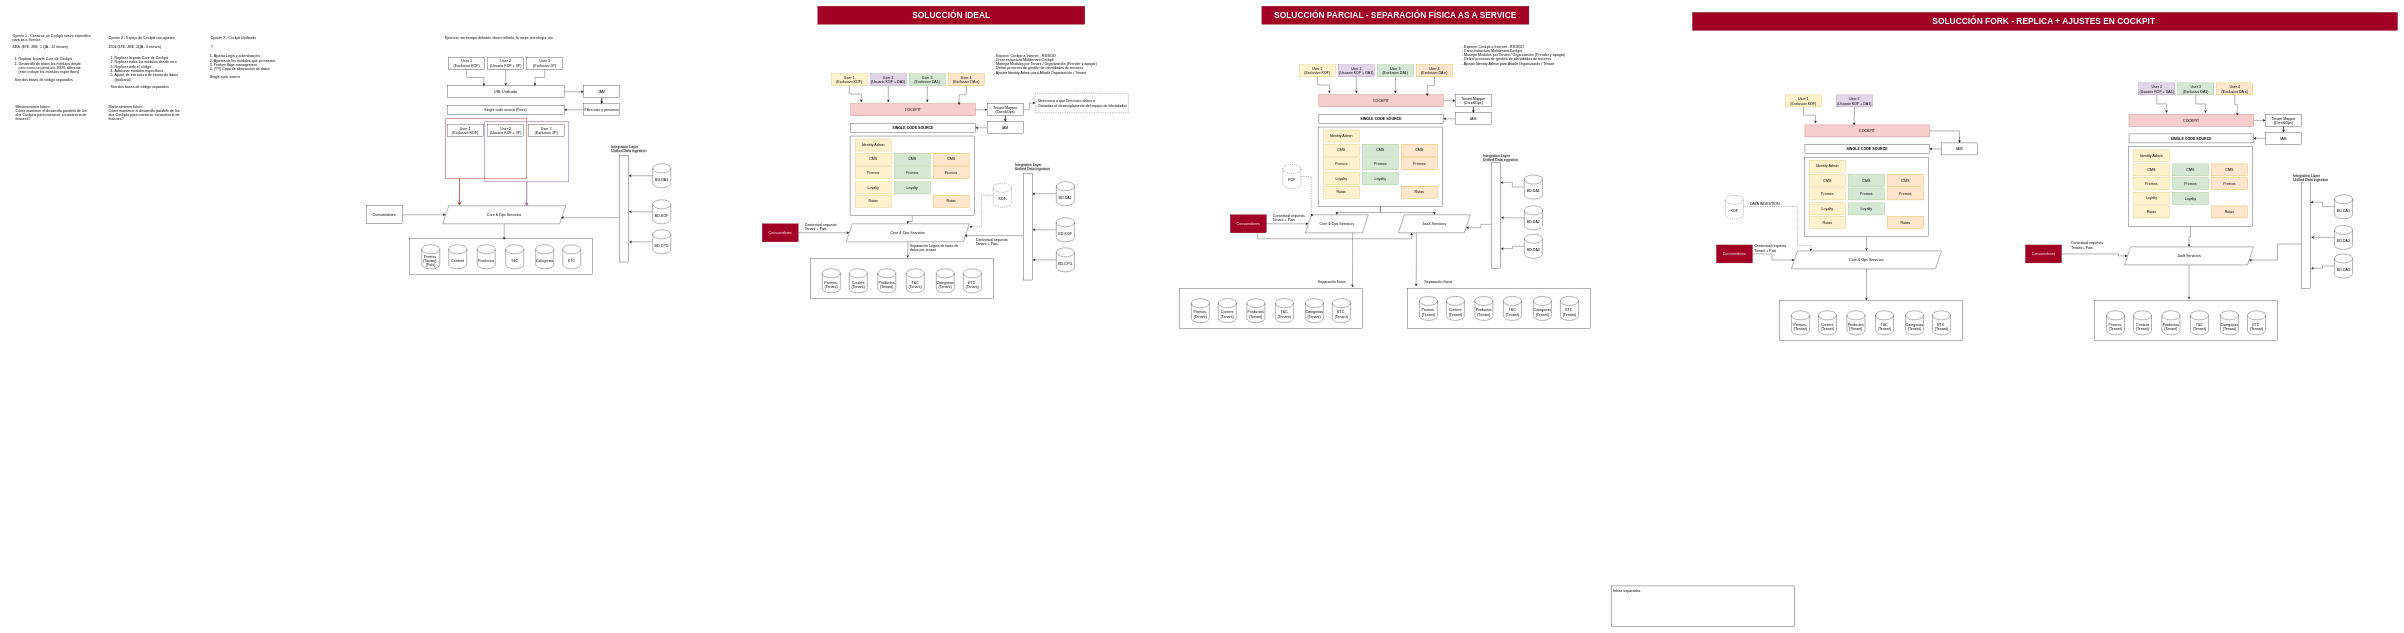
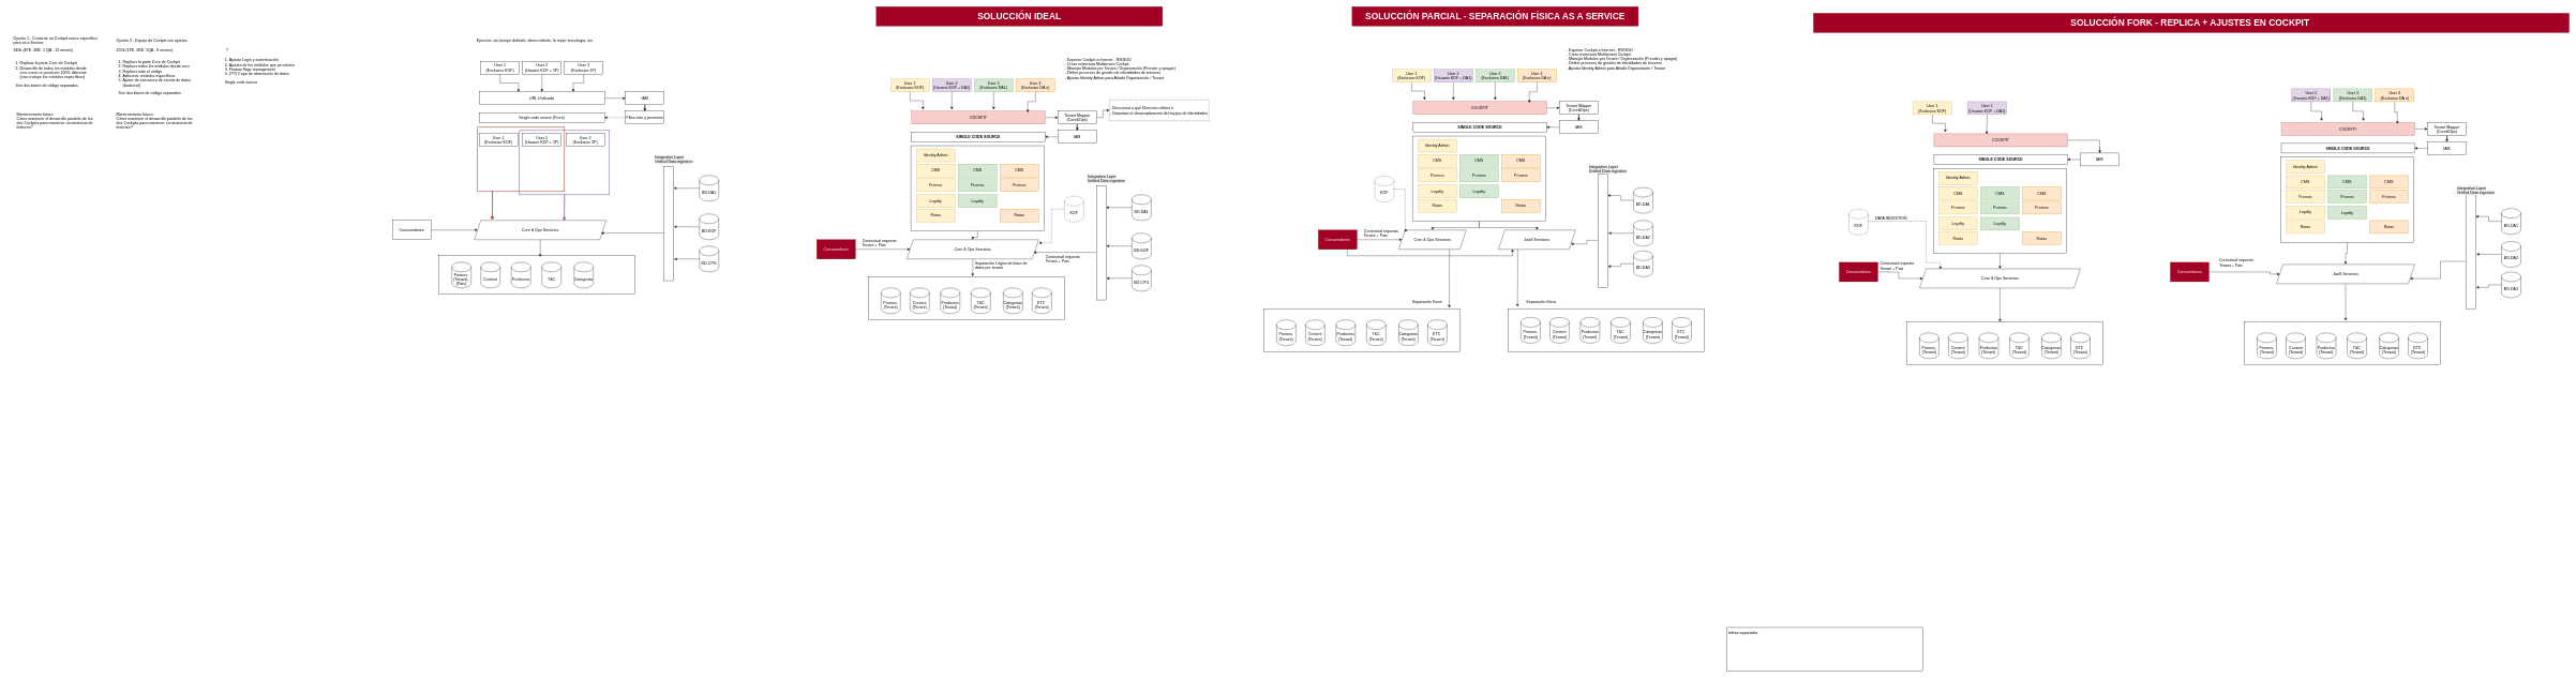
- <mxCell id="8" value="Opción 3 - Cockpit Unificado" style="text;html=1;align=left;verticalAlign=middle;whiteSpace=wrap;rounded=0;" parent="1" vertex="1"><mxGeometry x="700" y="110" width="170" height="30" as="geometry" /></mxCell>
- <mxCell id="27" style="edgeStyle=orthogonalEdgeStyle;rounded=0;orthogonalLoop=1;jettySize=auto;html=1;" parent="1" source="28" target="24" edge="1"><mxGeometry relative="1" as="geometry" /></mxCell>
+ <mxCell id="27" style="edgeStyle=orthogonalEdgeStyle;rounded=0;orthogonalLoop=1;jettySize=auto;html=1;dashed=1;" parent="1" source="28" target="24" edge="1"><mxGeometry relative="1" as="geometry" /></mxCell>
- <mxCell id="46" value="ETC" style="shape=cylinder3;whiteSpace=wrap;html=1;boundedLbl=1;backgroundOutline=1;size=15;" parent="1" vertex="1"><mxGeometry x="1875" y="815" width="60" height="80" as="geometry" /></mxCell>
